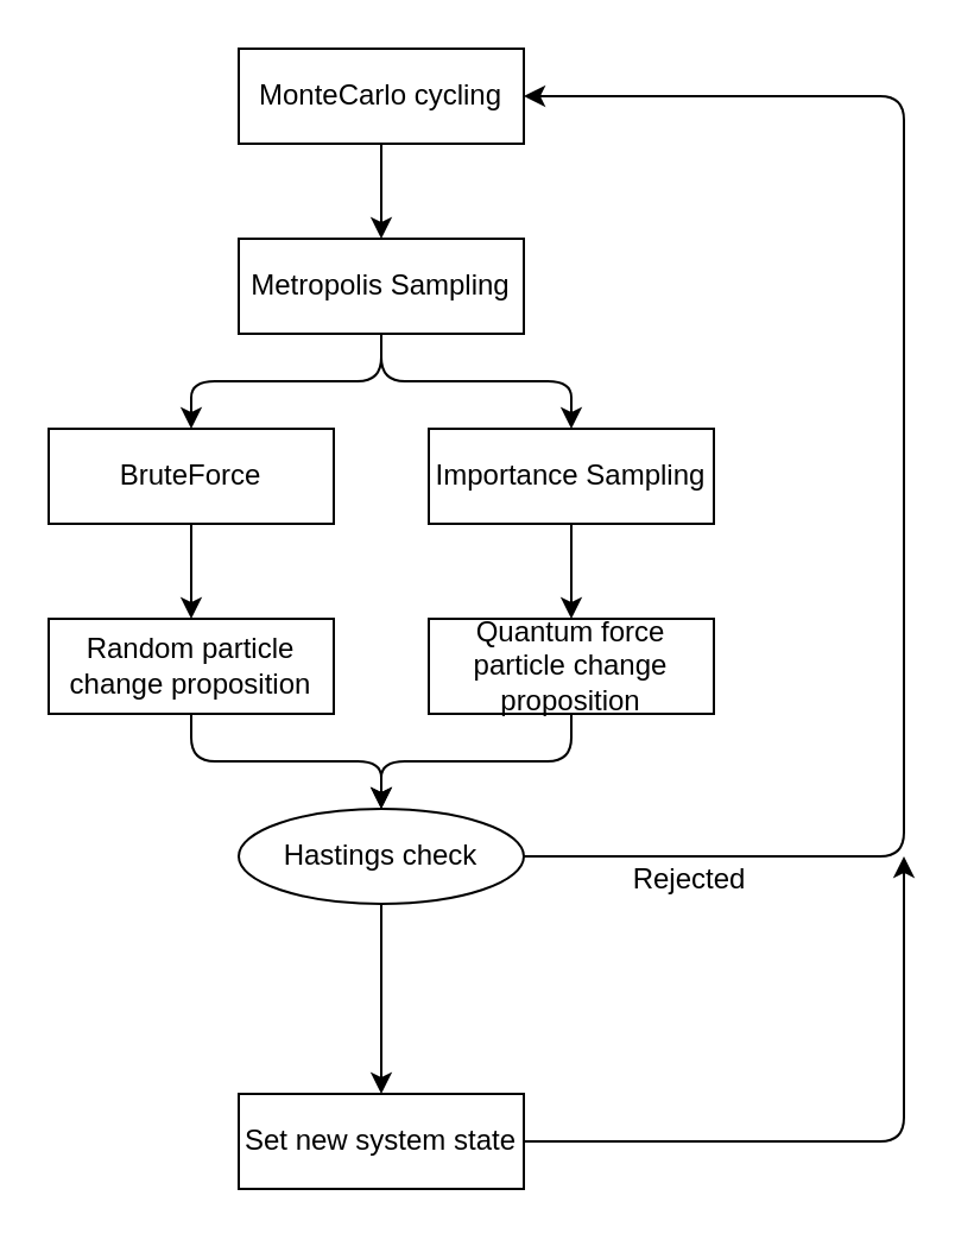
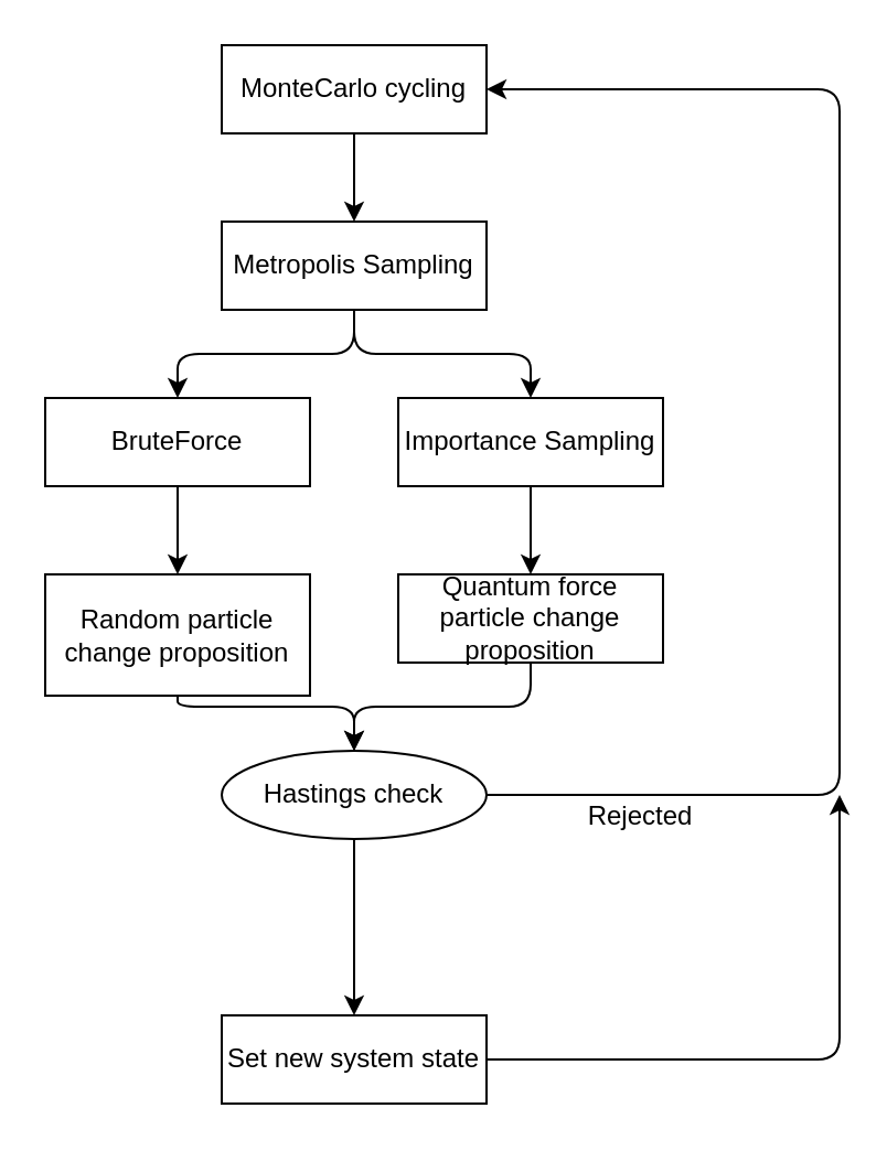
- <mxCell id="18" value="Random particle change proposition" style="rounded=0;whiteSpace=wrap;html=1;" parent="1" vertex="1"><mxGeometry x="20" y="260" width="120" height="40" as="geometry" /></mxCell>
+ <mxCell id="18" value="Random particle change proposition" style="rounded=0;whiteSpace=wrap;html=1;" parent="1" vertex="1"><mxGeometry x="20" y="260" width="120" height="55" as="geometry" /></mxCell>
